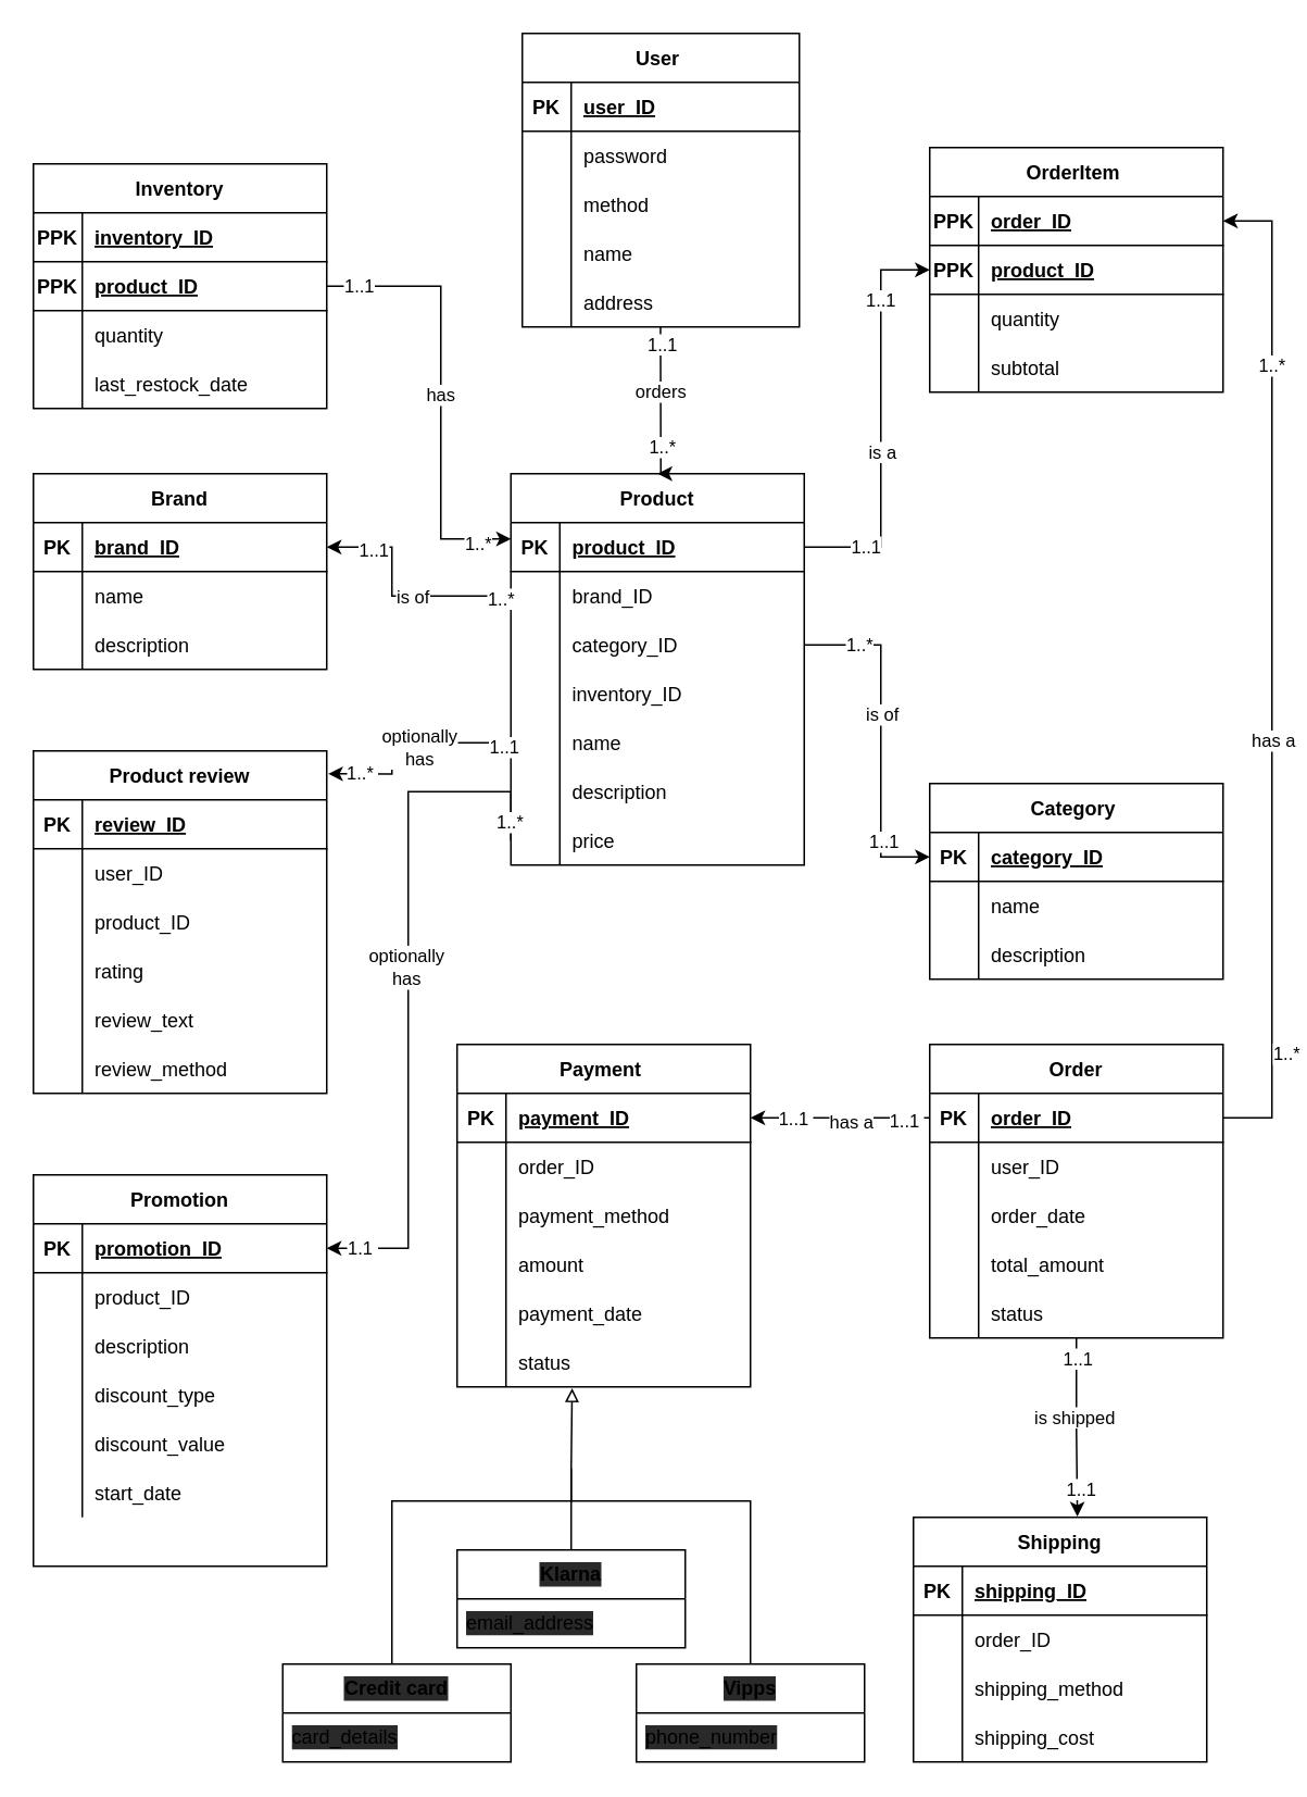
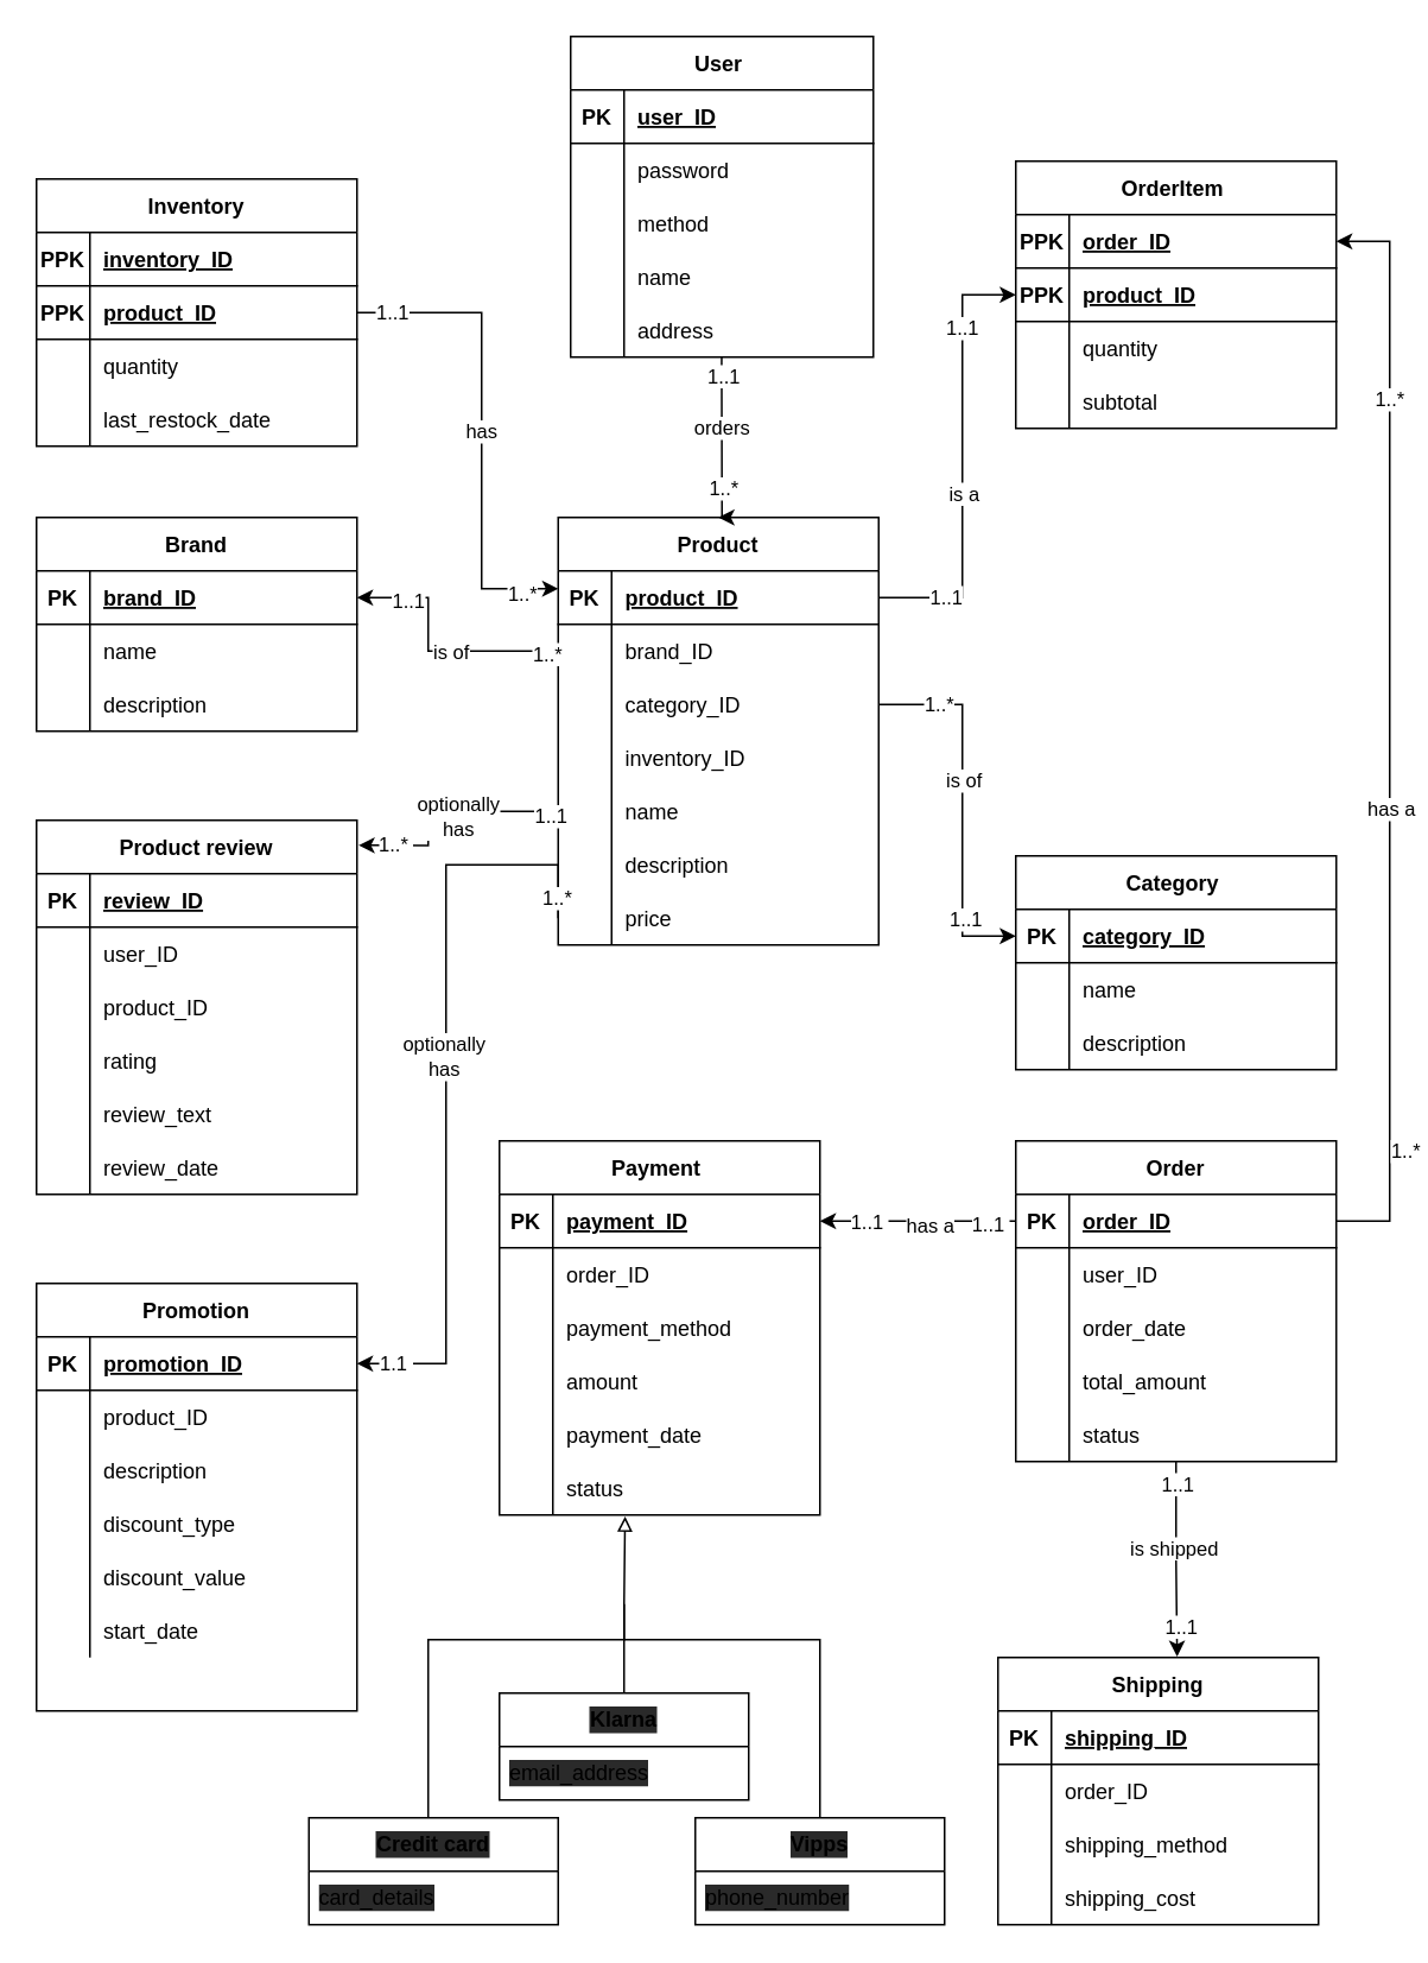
- <mxCell id="201" value="review_method" style="shape=partialRectangle;connectable=0;fillColor=none;top=0;left=0;bottom=0;right=0;align=left;spacingLeft=6;overflow=hidden;" parent="199" vertex="1"><mxGeometry x="30" width="150" height="30" as="geometry"><mxRectangle width="150" height="30" as="alternateBounds" /></mxGeometry></mxCell>
+ <mxCell id="201" value="review_date" style="shape=partialRectangle;connectable=0;fillColor=none;top=0;left=0;bottom=0;right=0;align=left;spacingLeft=6;overflow=hidden;" parent="199" vertex="1"><mxGeometry x="30" width="150" height="30" as="geometry"><mxRectangle width="150" height="30" as="alternateBounds" /></mxGeometry></mxCell>
